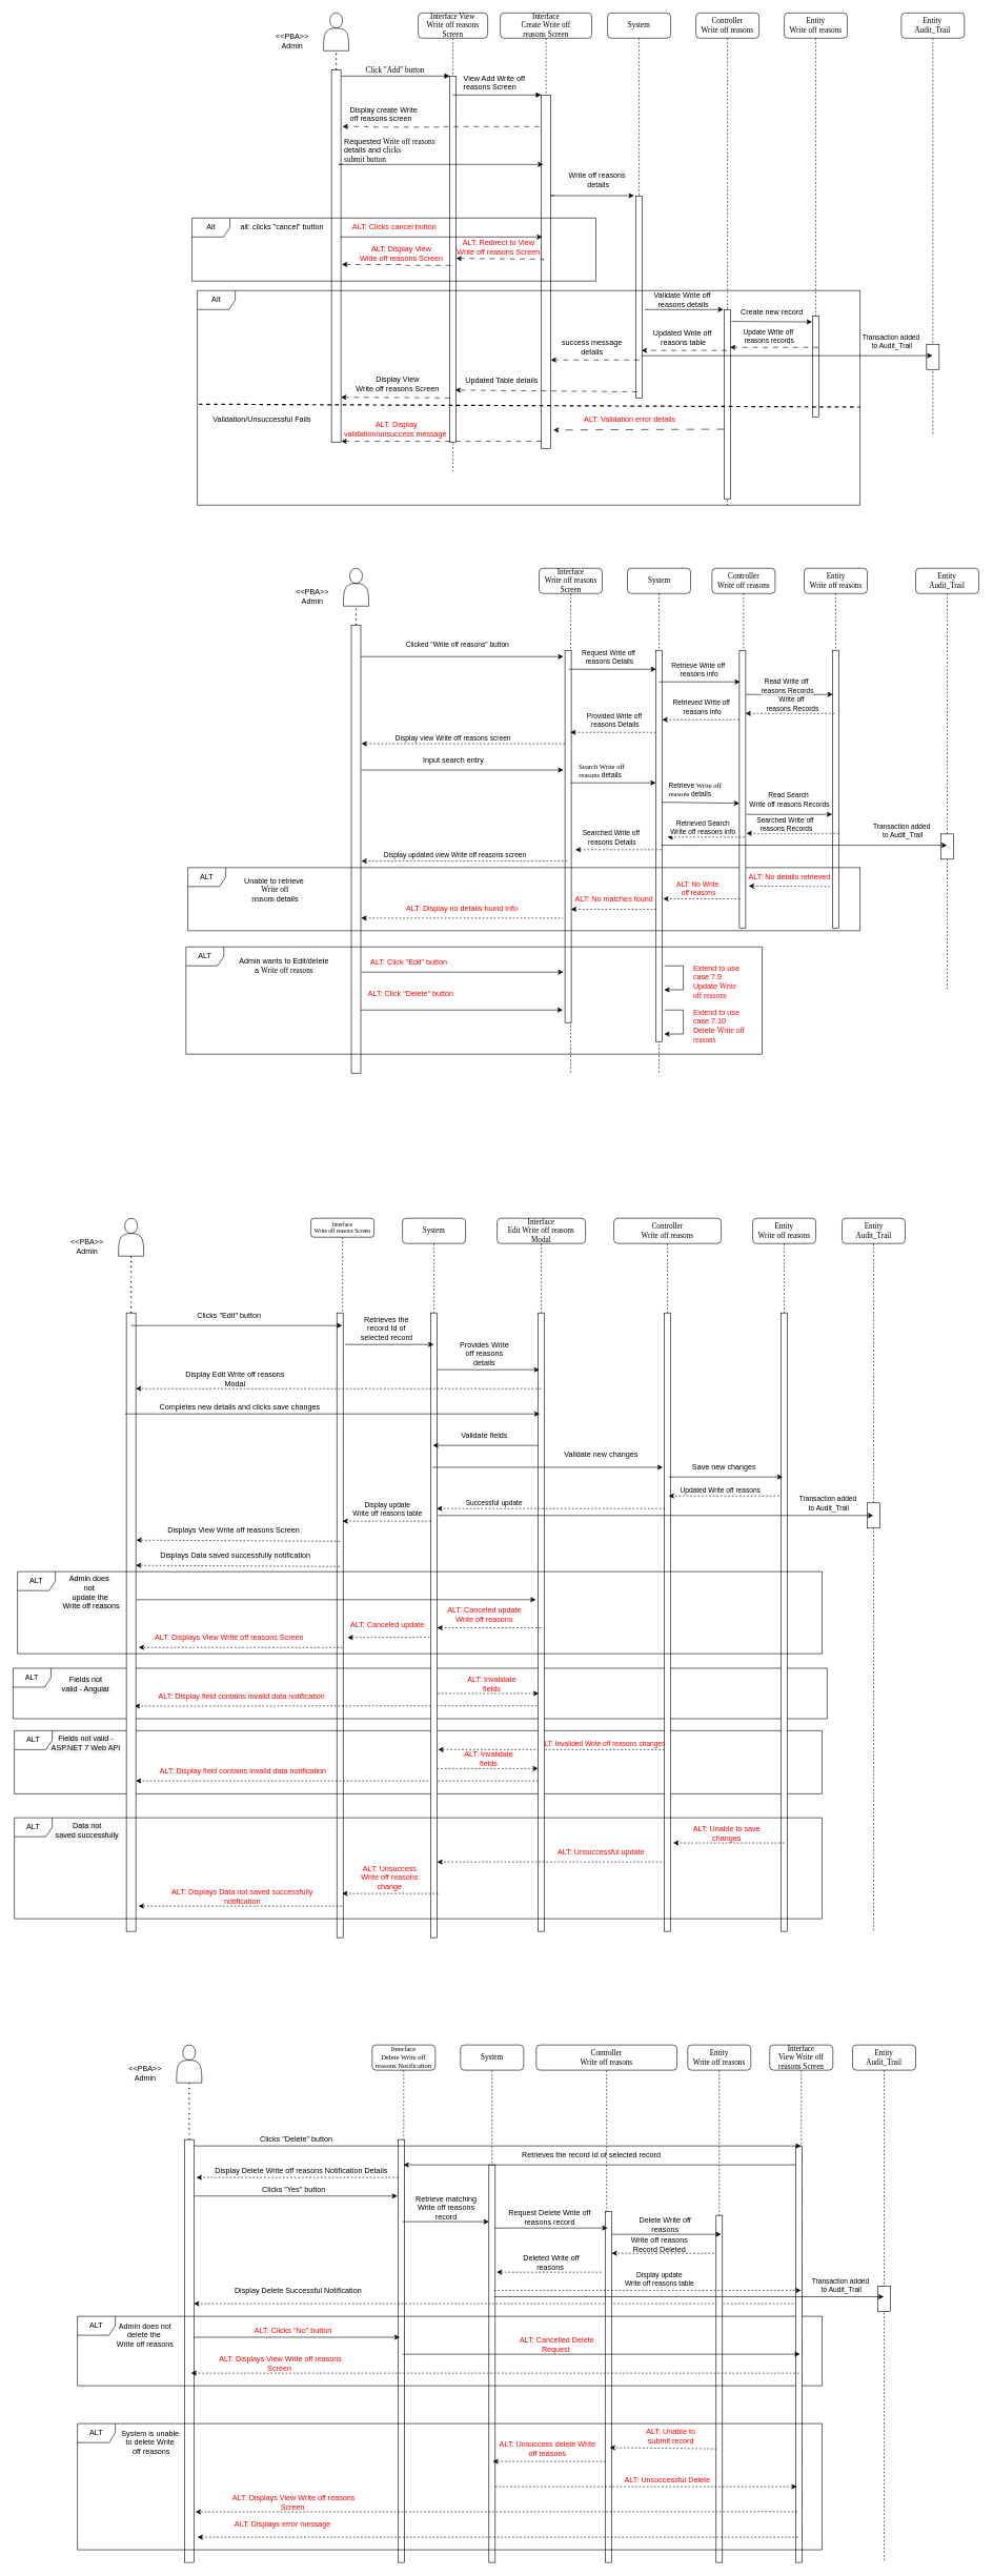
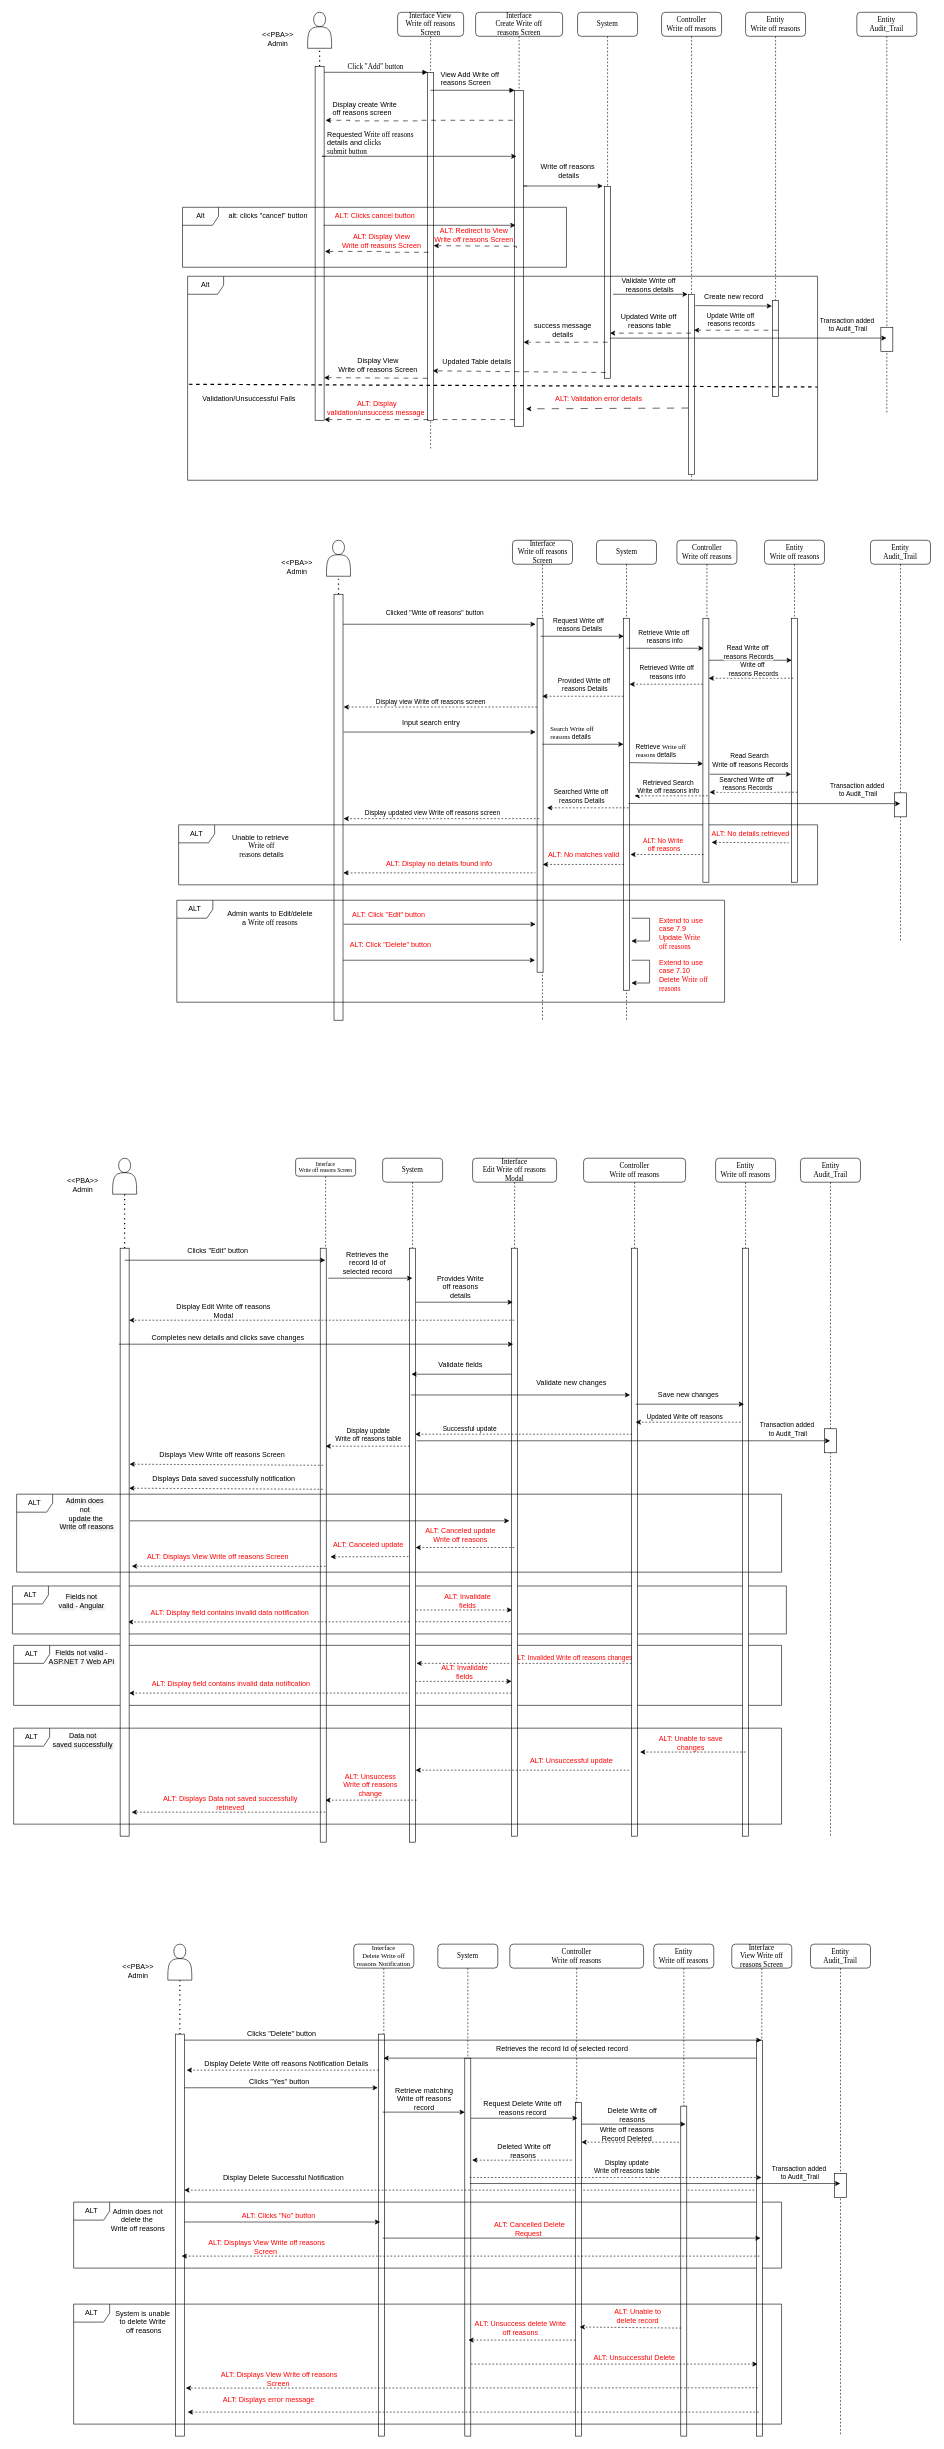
- <mxCell id="65" value="&lt;font color=&quot;#ff0000&quot;&gt;ALT: No matches found&lt;/font&gt;" style="text;html=1;align=center;verticalAlign=middle;resizable=0;points=[];autosize=1;strokeColor=none;fillColor=none;" vertex="1" parent="1"><mxGeometry x="897" y="1409.35" width="150" height="30" as="geometry" /></mxCell>
+ <mxCell id="65" value="&lt;font color=&quot;#ff0000&quot;&gt;ALT: No matches valid&lt;/font&gt;" style="text;html=1;align=center;verticalAlign=middle;resizable=0;points=[];autosize=1;strokeColor=none;fillColor=none;" vertex="1" parent="1"><mxGeometry x="897" y="1409.35" width="150" height="30" as="geometry" /></mxCell>
- <mxCell id="170" value="&lt;font color=&quot;#ff0000&quot;&gt;ALT: Displays Data not saved successfully notification&lt;/font&gt;" style="text;html=1;align=center;verticalAlign=middle;whiteSpace=wrap;rounded=0;" vertex="1" parent="1"><mxGeometry x="251.25" y="2990" width="265" height="30" as="geometry" /></mxCell>
+ <mxCell id="170" value="&lt;font color=&quot;#ff0000&quot;&gt;ALT: Displays Data not saved successfully retrieved&lt;/font&gt;" style="text;html=1;align=center;verticalAlign=middle;whiteSpace=wrap;rounded=0;" vertex="1" parent="1"><mxGeometry x="251.25" y="2990" width="265" height="30" as="geometry" /></mxCell>
- <mxCell id="234" value="&lt;font color=&quot;#ff0000&quot;&gt;ALT: Unable to submit record&lt;/font&gt;" style="text;html=1;align=center;verticalAlign=middle;whiteSpace=wrap;rounded=0;" vertex="1" parent="1"><mxGeometry x="1007.5" y="3850" width="109" height="20" as="geometry" /></mxCell>
+ <mxCell id="234" value="&lt;font color=&quot;#ff0000&quot;&gt;ALT: Unable to delete record&lt;/font&gt;" style="text;html=1;align=center;verticalAlign=middle;whiteSpace=wrap;rounded=0;" vertex="1" parent="1"><mxGeometry x="1007.5" y="3850" width="109" height="20" as="geometry" /></mxCell>
